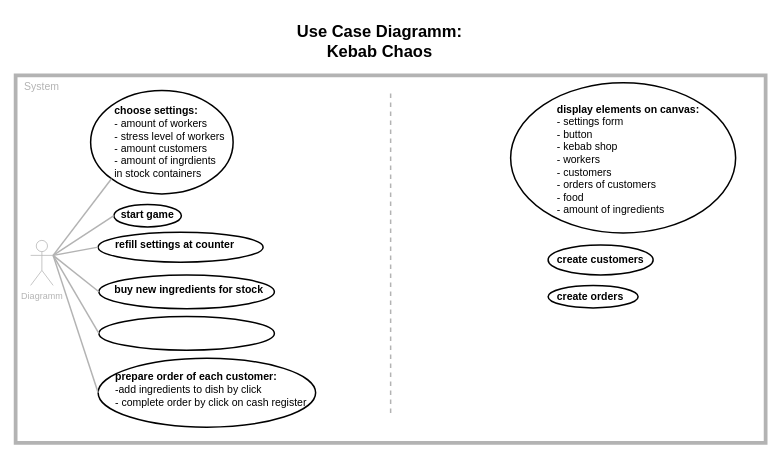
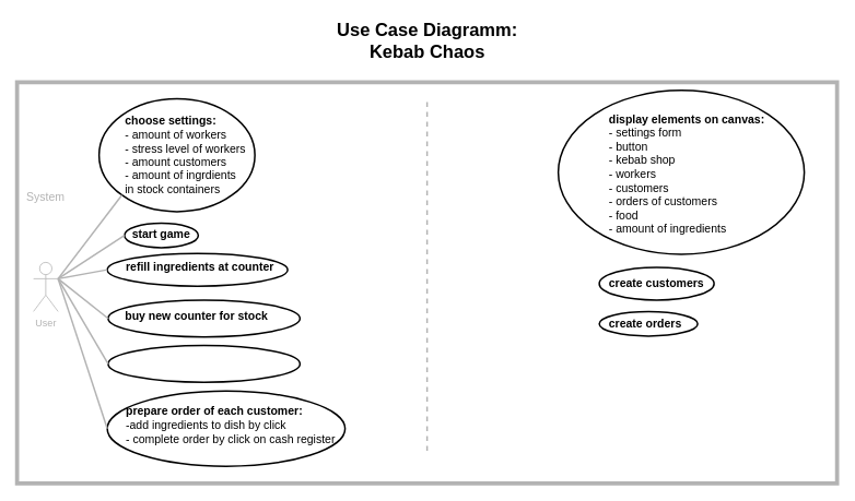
- <mxCell id="4" value="Use Case Diagramm:&lt;br&gt;Kebab Chaos" style="text;html=1;align=center;verticalAlign=middle;resizable=0;points=[];autosize=1;strokeColor=none;fillColor=none;strokeWidth=6;fontSize=22;fontStyle=1" vertex="1" parent="1"><mxGeometry x="385" y="25" width="240" height="60" as="geometry" /></mxCell>
+ <mxCell id="4" value="Use Case Diagramm:&lt;br&gt;Kebab Chaos" style="text;html=1;align=center;verticalAlign=middle;resizable=0;points=[];autosize=1;strokeColor=none;fillColor=none;strokeWidth=6;fontSize=22;fontStyle=1" vertex="1" parent="1"><mxGeometry x="400" y="20" width="240" height="60" as="geometry" /></mxCell>
- <mxCell id="28" value="System" style="text;html=1;strokeColor=none;fillColor=none;align=center;verticalAlign=middle;whiteSpace=wrap;rounded=0;fontSize=14;fontColor=#B3B3B3;" vertex="1" parent="1"><mxGeometry x="25" y="100" width="60" height="30" as="geometry" /></mxCell>
+ <mxCell id="28" value="System" style="text;html=1;strokeColor=none;fillColor=none;align=center;verticalAlign=middle;whiteSpace=wrap;rounded=0;fontSize=14;fontColor=#B3B3B3;" vertex="1" parent="1"><mxGeometry x="25" y="225" width="60" height="30" as="geometry" /></mxCell>
- <mxCell id="9" value="&lt;font style=&quot;font-size: 14px&quot;&gt;&lt;b&gt;refill settings at counter&lt;/b&gt;&lt;/font&gt;" style="text;html=1;strokeColor=none;fillColor=none;align=left;verticalAlign=middle;whiteSpace=wrap;rounded=0;fontSize=22;" vertex="1" parent="1"><mxGeometry x="151" y="309" width="190" height="30" as="geometry" /></mxCell>
+ <mxCell id="9" value="&lt;font style=&quot;font-size: 14px&quot;&gt;&lt;b&gt;refill ingredients at counter&lt;/b&gt;&lt;/font&gt;" style="text;html=1;strokeColor=none;fillColor=none;align=left;verticalAlign=middle;whiteSpace=wrap;rounded=0;fontSize=22;" vertex="1" parent="1"><mxGeometry x="151" y="309" width="190" height="30" as="geometry" /></mxCell>
- <mxCell id="10" value="&lt;font style=&quot;font-size: 14px&quot;&gt;&lt;b&gt;buy new ingredients for stock&lt;/b&gt;&lt;/font&gt;" style="text;html=1;strokeColor=none;fillColor=none;align=left;verticalAlign=middle;whiteSpace=wrap;rounded=0;fontSize=22;" vertex="1" parent="1"><mxGeometry x="150" y="369" width="219" height="30" as="geometry" /></mxCell>
+ <mxCell id="10" value="&lt;font style=&quot;font-size: 14px&quot;&gt;&lt;b&gt;buy new counter for stock&lt;/b&gt;&lt;/font&gt;" style="text;html=1;strokeColor=none;fillColor=none;align=left;verticalAlign=middle;whiteSpace=wrap;rounded=0;fontSize=22;" vertex="1" parent="1"><mxGeometry x="150" y="369" width="219" height="30" as="geometry" /></mxCell>
- <mxCell id="3" value="&lt;font color=&quot;#b3b3b3&quot;&gt;Diagramm&lt;/font&gt;" style="shape=umlActor;verticalLabelPosition=bottom;verticalAlign=top;html=1;outlineConnect=0;strokeColor=#B3B3B3;" vertex="1" parent="1"><mxGeometry x="40" y="320" width="30" height="60" as="geometry" /></mxCell>
+ <mxCell id="3" value="&lt;font color=&quot;#b3b3b3&quot;&gt;User&lt;/font&gt;" style="shape=umlActor;verticalLabelPosition=bottom;verticalAlign=top;html=1;outlineConnect=0;strokeColor=#B3B3B3;" vertex="1" parent="1"><mxGeometry x="40" y="320" width="30" height="60" as="geometry" /></mxCell>
